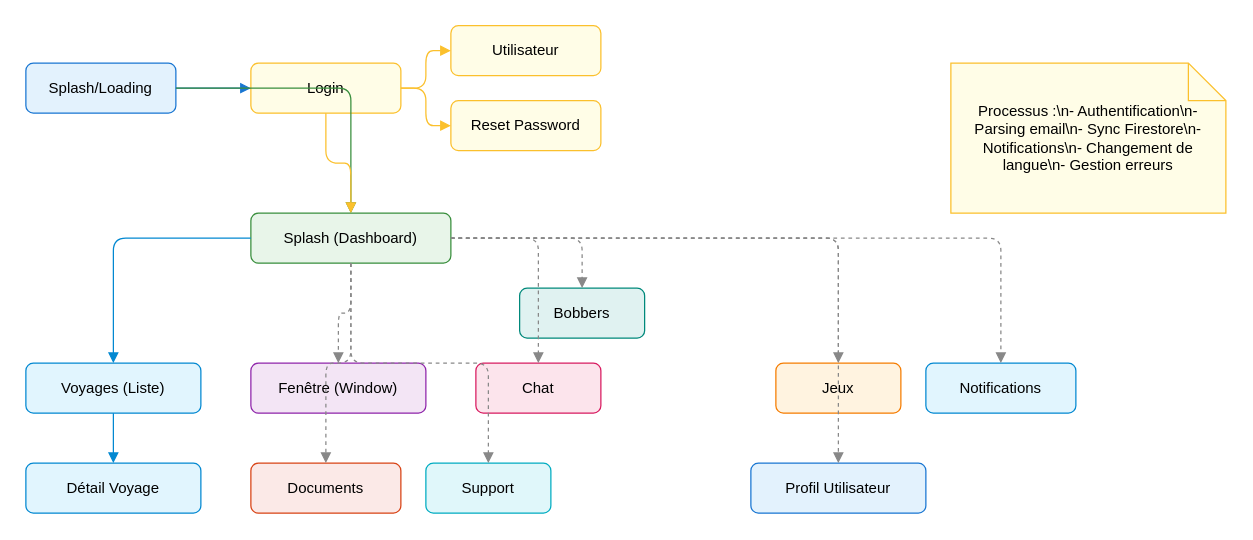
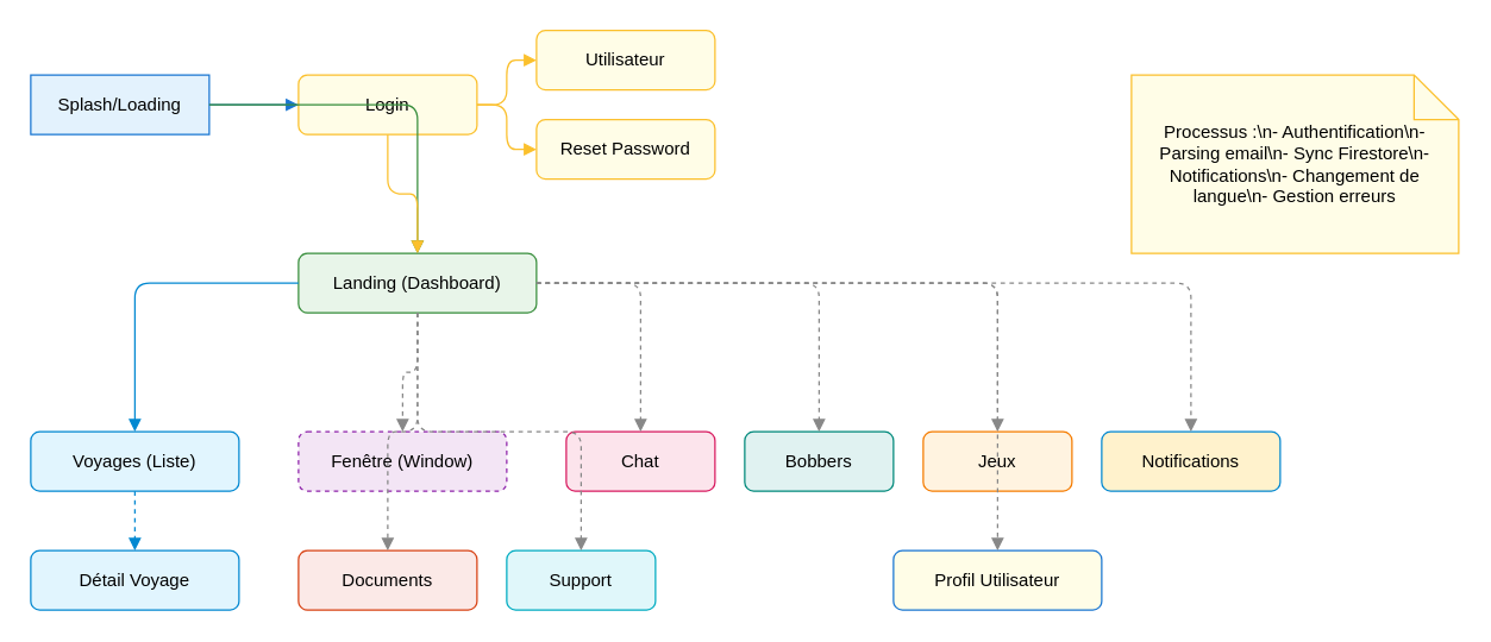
- <mxCell id="2" value="Splash/Loading" style="rounded=1;whiteSpace=wrap;html=1;fillColor=#e3f2fd;strokeColor=#1976d2;" vertex="1" parent="1"><mxGeometry x="20" y="50" width="120" height="40" as="geometry" /></mxCell>
+ <mxCell id="2" value="Splash/Loading" style="whiteSpace=wrap;html=1;fillColor=#e3f2fd;strokeColor=#1976d2;rounded=0;" vertex="1" parent="1"><mxGeometry x="20" y="50" width="120" height="40" as="geometry" /></mxCell>
- <mxCell id="6" value="Splash (Dashboard)" style="rounded=1;whiteSpace=wrap;html=1;fillColor=#e8f5e9;strokeColor=#388e3c;" vertex="1" parent="1"><mxGeometry x="200" y="170" width="160" height="40" as="geometry" /></mxCell>
+ <mxCell id="6" value="Landing (Dashboard)" style="rounded=1;whiteSpace=wrap;html=1;fillColor=#e8f5e9;strokeColor=#388e3c;" vertex="1" parent="1"><mxGeometry x="200" y="170" width="160" height="40" as="geometry" /></mxCell>
- <mxCell id="11" value="Bobbers" style="rounded=1;whiteSpace=wrap;html=1;fillColor=#e0f2f1;strokeColor=#00897b;" vertex="1" parent="1"><mxGeometry x="415" y="230" width="100" height="40" as="geometry" /></mxCell>
+ <mxCell id="11" value="Bobbers" style="rounded=1;whiteSpace=wrap;html=1;fillColor=#e0f2f1;strokeColor=#00897b;" vertex="1" parent="1"><mxGeometry x="500" y="290" width="100" height="40" as="geometry" /></mxCell>
- <mxCell id="9" value="Fenêtre (Window)" style="rounded=1;whiteSpace=wrap;html=1;fillColor=#f3e5f5;strokeColor=#8e24aa;" vertex="1" parent="1"><mxGeometry x="200" y="290" width="140" height="40" as="geometry" /></mxCell>
+ <mxCell id="9" value="Fenêtre (Window)" style="rounded=1;whiteSpace=wrap;html=1;fillColor=#f3e5f5;strokeColor=#8e24aa;dashed=1;" vertex="1" parent="1"><mxGeometry x="200" y="290" width="140" height="40" as="geometry" /></mxCell>
- <mxCell id="13" value="Notifications" style="rounded=1;whiteSpace=wrap;html=1;fillColor=#e1f5fe;strokeColor=#0288d1;" vertex="1" parent="1"><mxGeometry x="740" y="290" width="120" height="40" as="geometry" /></mxCell>
+ <mxCell id="13" value="Notifications" style="rounded=1;whiteSpace=wrap;html=1;fillColor=#fff2cc;strokeColor=#0288d1;" vertex="1" parent="1"><mxGeometry x="740" y="290" width="120" height="40" as="geometry" /></mxCell>
- <mxCell id="23" style="edgeStyle=orthogonalEdgeStyle;endArrow=block;html=1;strokeColor=#0288d1;" edge="1" parent="1" source="7" target="8"><mxGeometry relative="1" as="geometry" /></mxCell>
+ <mxCell id="23" style="edgeStyle=orthogonalEdgeStyle;endArrow=block;html=1;strokeColor=#0288d1;dashed=1;" edge="1" parent="1" source="7" target="8"><mxGeometry relative="1" as="geometry" /></mxCell>
- <mxCell id="16" value="Profil Utilisateur" style="rounded=1;whiteSpace=wrap;html=1;fillColor=#e3f2fd;strokeColor=#1976d2;" vertex="1" parent="1"><mxGeometry x="600" y="370" width="140" height="40" as="geometry" /></mxCell>
+ <mxCell id="16" value="Profil Utilisateur" style="rounded=1;whiteSpace=wrap;html=1;fillColor=#fffde7;strokeColor=#1976d2;" vertex="1" parent="1"><mxGeometry x="600" y="370" width="140" height="40" as="geometry" /></mxCell>
